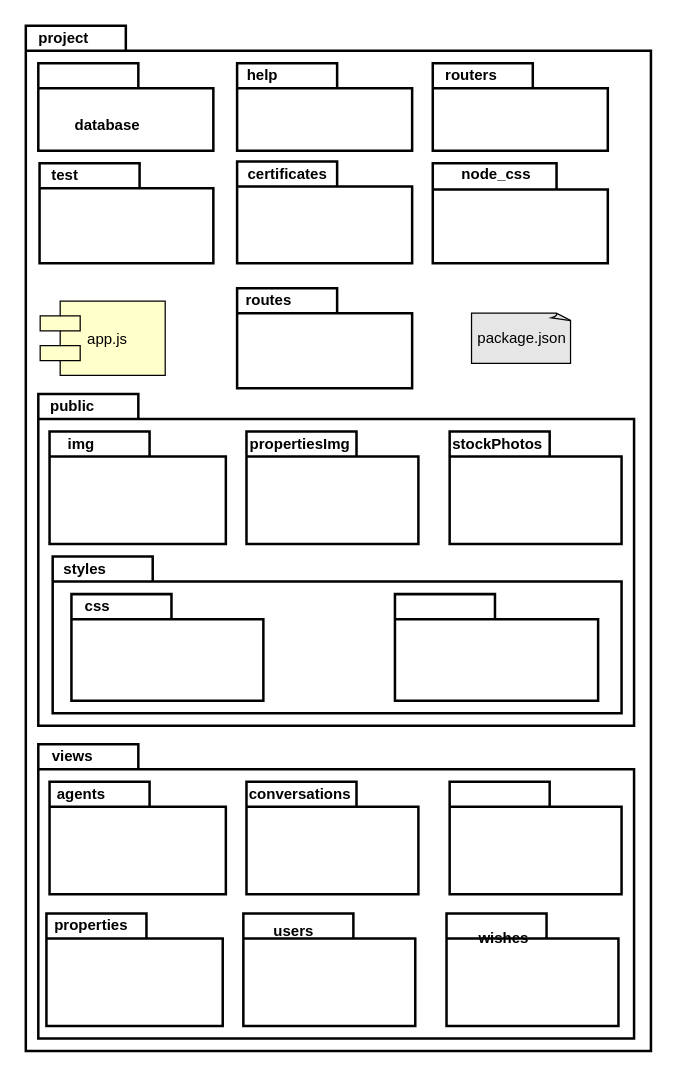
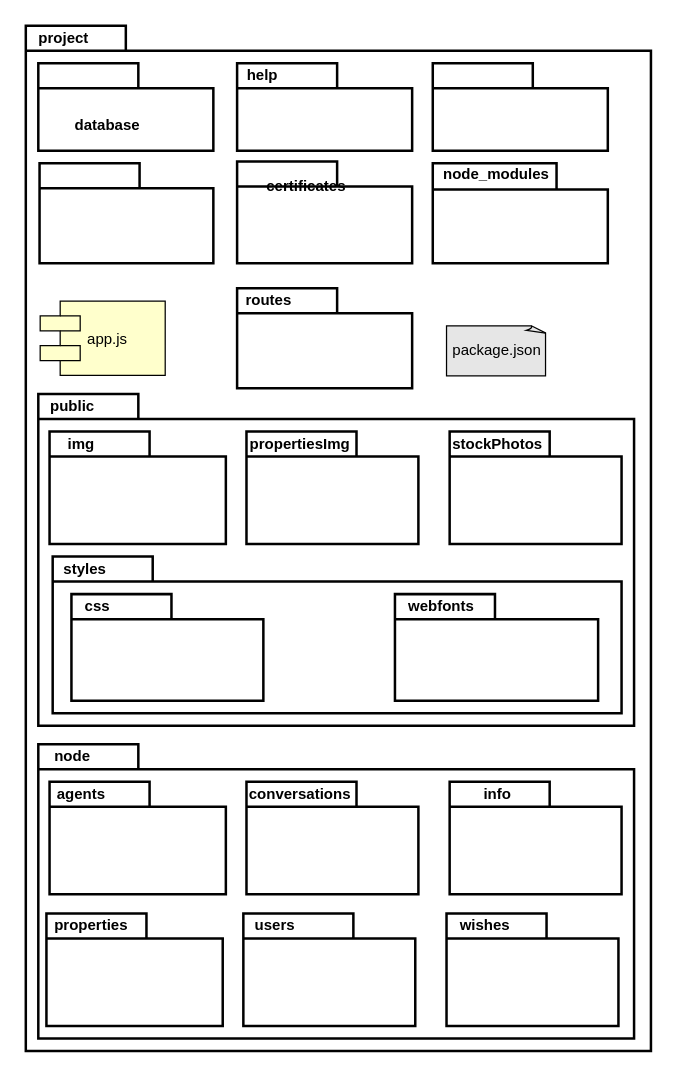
- <mxCell id="9" value="&lt;b&gt;routers&lt;/b&gt;" style="text;html=1;align=center;verticalAlign=middle;resizable=0;points=[];autosize=1;" vertex="1" parent="1"><mxGeometry x="345.5" y="50.04" width="60" height="20" as="geometry" /></mxCell>
- <mxCell id="19" value="&lt;b&gt;node_css&lt;/b&gt;" style="text;html=1;align=center;verticalAlign=middle;resizable=0;points=[];autosize=1;" vertex="1" parent="1"><mxGeometry x="345.5" y="128.66" width="100" height="20" as="geometry" /></mxCell>
+ <mxCell id="19" value="&lt;b&gt;node_modules&lt;/b&gt;" style="text;html=1;align=center;verticalAlign=middle;resizable=0;points=[];autosize=1;" vertex="1" parent="1"><mxGeometry x="345.5" y="128.66" width="100" height="20" as="geometry" /></mxCell>
- <mxCell id="15" value="&lt;b&gt;certificates&lt;/b&gt;" style="text;html=1;align=center;verticalAlign=middle;resizable=0;points=[];autosize=1;" vertex="1" parent="1"><mxGeometry x="189" y="129.35" width="80" height="20" as="geometry" /></mxCell>
+ <mxCell id="15" value="&lt;b&gt;certificates&lt;/b&gt;" style="text;html=1;align=center;verticalAlign=middle;resizable=0;points=[];autosize=1;" vertex="1" parent="1"><mxGeometry x="204" y="139.35" width="80" height="20" as="geometry" /></mxCell>
- <mxCell id="13" value="&lt;b&gt;test&lt;/b&gt;" style="text;html=1;align=center;verticalAlign=middle;resizable=0;points=[];autosize=1;" vertex="1" parent="1"><mxGeometry x="31" y="130.04" width="40" height="20" as="geometry" /></mxCell>
- <mxCell id="17" value="package.json" style="whiteSpace=wrap;html=1;shape=mxgraph.basic.document;fillColor=#E6E6E6;" vertex="1" parent="1"><mxGeometry x="376.5" y="250.04" width="80" height="40" as="geometry" /></mxCell>
+ <mxCell id="17" value="package.json" style="whiteSpace=wrap;html=1;shape=mxgraph.basic.document;fillColor=#E6E6E6;" vertex="1" parent="1"><mxGeometry x="356.5" y="260.04" width="80" height="40" as="geometry" /></mxCell>
+ <mxCell id="33" value="&lt;b&gt;webfonts&lt;/b&gt;" style="text;html=1;align=center;verticalAlign=middle;resizable=0;points=[];autosize=1;" vertex="1" parent="1"><mxGeometry x="317" y="474.69" width="70" height="20" as="geometry" /></mxCell>
- <mxCell id="35" value="&lt;b&gt;views&lt;/b&gt;" style="text;html=1;align=center;verticalAlign=middle;resizable=0;points=[];autosize=1;" vertex="1" parent="1"><mxGeometry x="31.5" y="594.69" width="50" height="20" as="geometry" /></mxCell>
+ <mxCell id="35" value="&lt;b&gt;node&lt;/b&gt;" style="text;html=1;align=center;verticalAlign=middle;resizable=0;points=[];autosize=1;" vertex="1" parent="1"><mxGeometry x="31.5" y="594.69" width="50" height="20" as="geometry" /></mxCell>
+ <mxCell id="41" value="&lt;b&gt;info&lt;/b&gt;" style="text;html=1;align=center;verticalAlign=middle;resizable=0;points=[];autosize=1;" vertex="1" parent="1"><mxGeometry x="376.5" y="624.69" width="40" height="20" as="geometry" /></mxCell>
- <mxCell id="46" value="&lt;b&gt;users&lt;/b&gt;" style="text;html=1;align=center;verticalAlign=middle;resizable=0;points=[];autosize=1;" vertex="1" parent="1"><mxGeometry x="209" y="735.04" width="50" height="20" as="geometry" /></mxCell>
+ <mxCell id="46" value="&lt;b&gt;users&lt;/b&gt;" style="text;html=1;align=center;verticalAlign=middle;resizable=0;points=[];autosize=1;" vertex="1" parent="1"><mxGeometry x="194" y="730.04" width="50" height="20" as="geometry" /></mxCell>
- <mxCell id="47" value="&lt;b&gt;wishes&lt;/b&gt;" style="text;html=1;align=center;verticalAlign=middle;resizable=0;points=[];autosize=1;" vertex="1" parent="1"><mxGeometry x="371.5" y="740.04" width="60" height="20" as="geometry" /></mxCell>
+ <mxCell id="47" value="&lt;b&gt;wishes&lt;/b&gt;" style="text;html=1;align=center;verticalAlign=middle;resizable=0;points=[];autosize=1;" vertex="1" parent="1"><mxGeometry x="356.5" y="730.04" width="60" height="20" as="geometry" /></mxCell>
